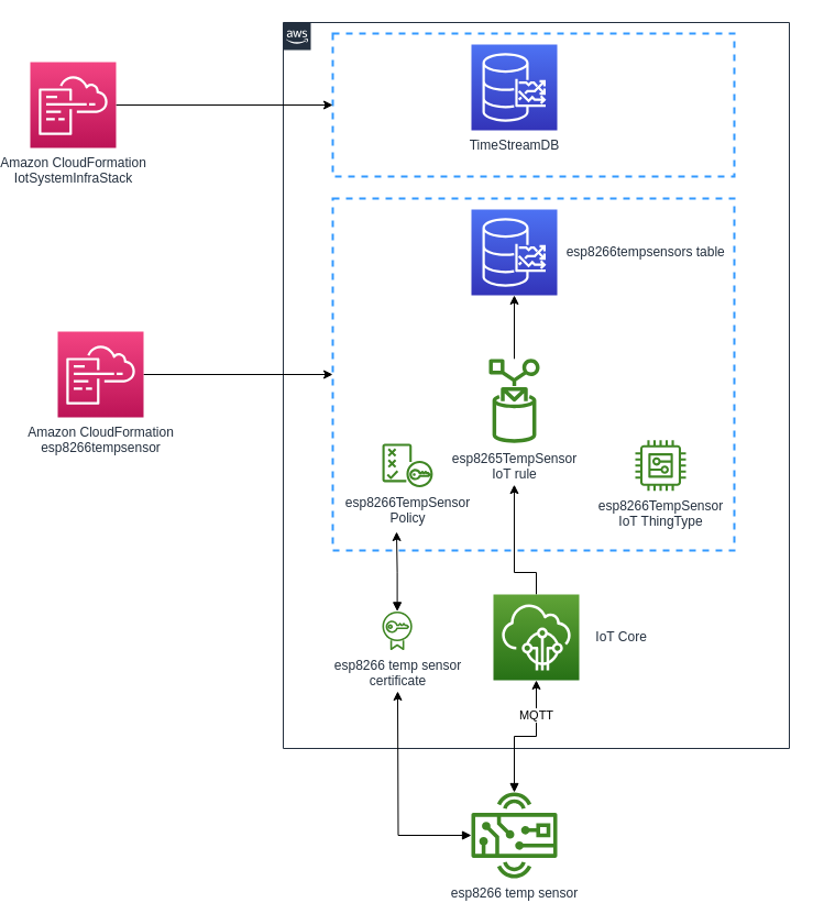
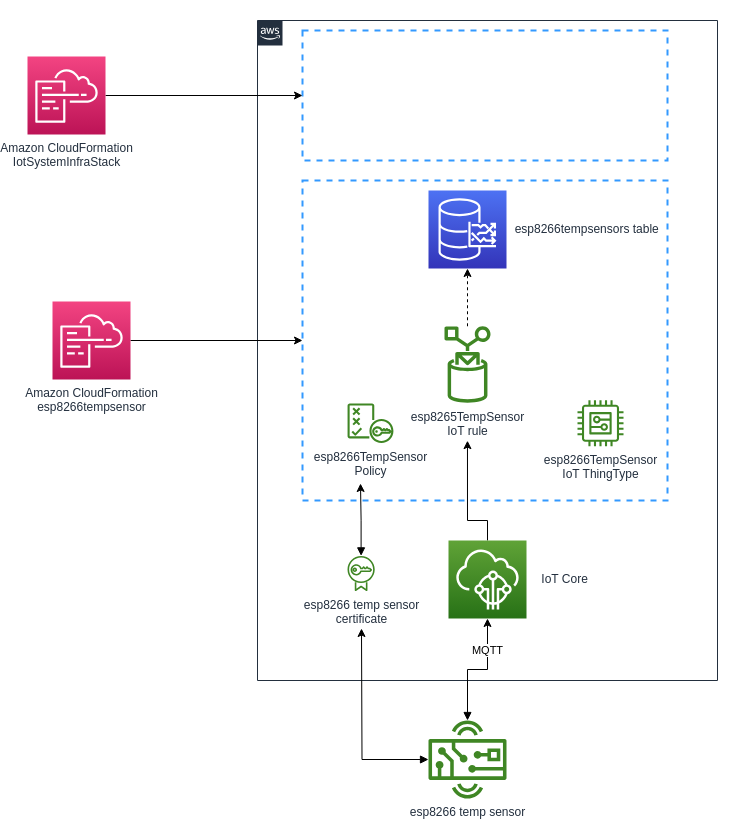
- <mxCell id="4" value="TimeStreamDB" style="sketch=0;points=[[0,0,0],[0.25,0,0],[0.5,0,0],[0.75,0,0],[1,0,0],[0,1,0],[0.25,1,0],[0.5,1,0],[0.75,1,0],[1,1,0],[0,0.25,0],[0,0.5,0],[0,0.75,0],[1,0.25,0],[1,0.5,0],[1,0.75,0]];outlineConnect=0;fontColor=#232F3E;gradientColor=#4D72F3;gradientDirection=north;fillColor=#3334B9;strokeColor=#ffffff;dashed=0;verticalLabelPosition=bottom;verticalAlign=top;align=center;html=1;fontSize=12;fontStyle=0;aspect=fixed;shape=mxgraph.aws4.resourceIcon;resIcon=mxgraph.aws4.timestream;" vertex="1" parent="2"><mxGeometry x="171" y="20" width="78" height="78" as="geometry" /></mxCell>
- <mxCell id="6" style="edgeStyle=orthogonalEdgeStyle;rounded=0;orthogonalLoop=1;jettySize=auto;html=1;" edge="1" parent="2" source="7" target="5"><mxGeometry relative="1" as="geometry" /></mxCell>
+ <mxCell id="6" style="edgeStyle=orthogonalEdgeStyle;rounded=0;orthogonalLoop=1;jettySize=auto;html=1;dashed=1;" edge="1" parent="2" source="7" target="5"><mxGeometry relative="1" as="geometry" /></mxCell>
